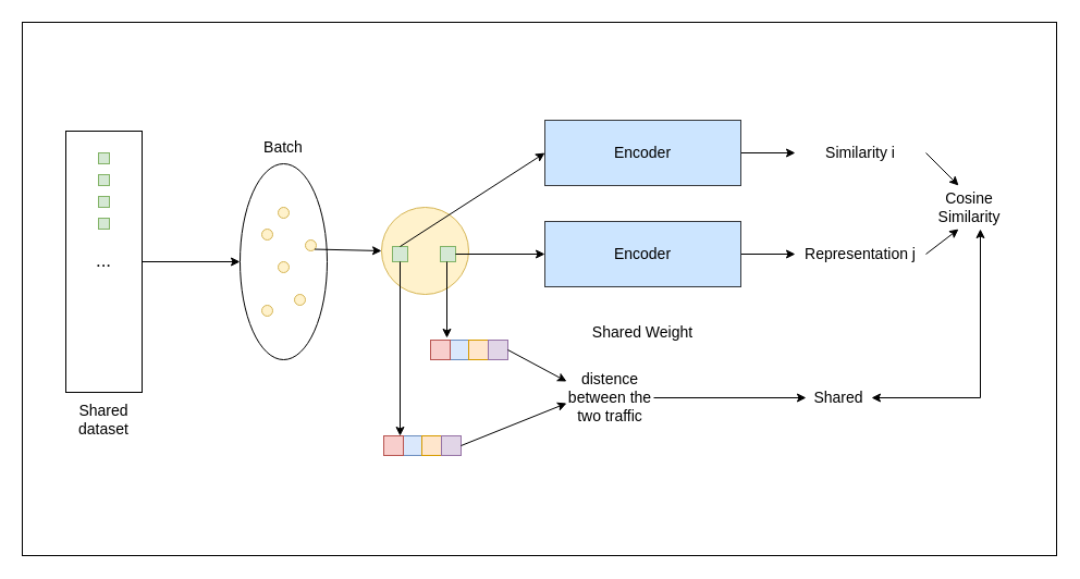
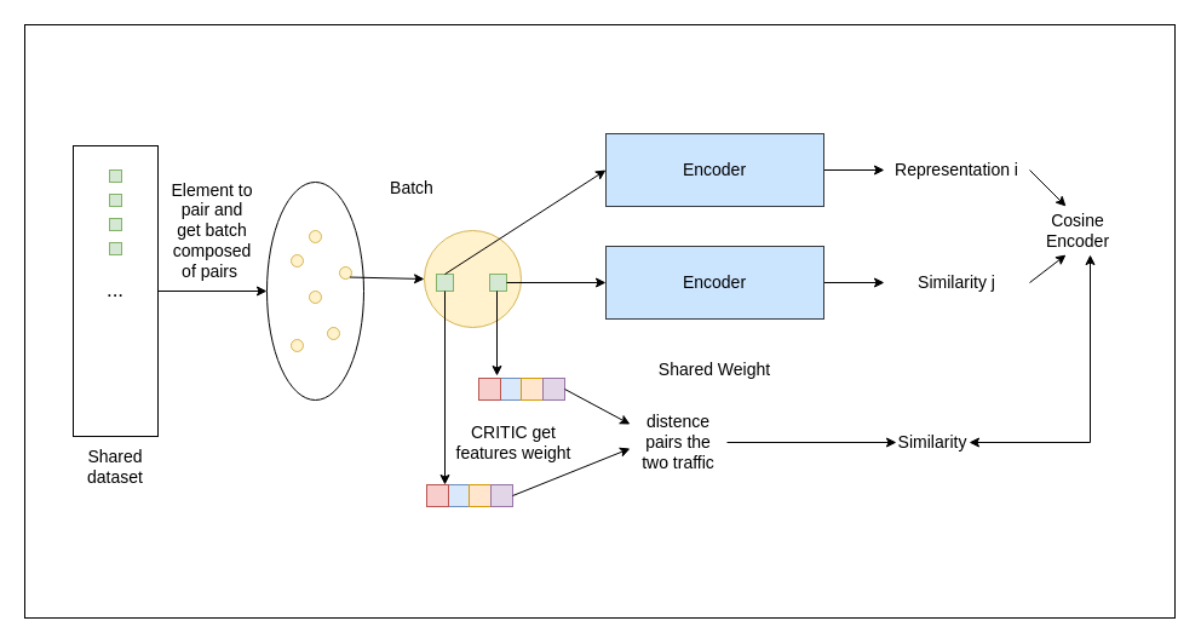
- <mxCell id="53" value="&lt;font style=&quot;font-size: 14px;&quot;&gt;Batch&lt;/font&gt;" style="text;html=1;strokeColor=none;fillColor=none;align=center;verticalAlign=middle;whiteSpace=wrap;rounded=0;" vertex="1" parent="1"><mxGeometry x="230" y="120" width="60" height="30" as="geometry" /></mxCell>
+ <mxCell id="53" value="&lt;font style=&quot;font-size: 14px;&quot;&gt;Batch&lt;/font&gt;" style="text;html=1;strokeColor=none;fillColor=none;align=center;verticalAlign=middle;whiteSpace=wrap;rounded=0;" vertex="1" parent="1"><mxGeometry x="310" y="140" width="60" height="30" as="geometry" /></mxCell>
- <mxCell id="47" value="&lt;font style=&quot;font-size: 14px;&quot;&gt;Similarity i&lt;/font&gt;" style="text;html=1;strokeColor=none;fillColor=none;align=center;verticalAlign=middle;whiteSpace=wrap;rounded=0;" vertex="1" parent="1"><mxGeometry x="730" y="125" width="120" height="30" as="geometry" /></mxCell>
+ <mxCell id="47" value="&lt;font style=&quot;font-size: 14px;&quot;&gt;Representation i&lt;/font&gt;" style="text;html=1;strokeColor=none;fillColor=none;align=center;verticalAlign=middle;whiteSpace=wrap;rounded=0;" vertex="1" parent="1"><mxGeometry x="730" y="125" width="120" height="30" as="geometry" /></mxCell>
+ <mxCell id="11" value="&lt;font style=&quot;font-size: 14px;&quot;&gt;Element to pair and get batch composed of pairs&amp;nbsp;&lt;/font&gt;" style="text;html=1;strokeColor=none;fillColor=none;align=center;verticalAlign=middle;whiteSpace=wrap;rounded=0;" vertex="1" parent="1"><mxGeometry x="140" y="140" width="70" height="100" as="geometry" /></mxCell>
- <mxCell id="49" value="&lt;font style=&quot;font-size: 14px;&quot;&gt;Cosine Similarity&lt;/font&gt;" style="text;html=1;strokeColor=none;fillColor=none;align=center;verticalAlign=middle;whiteSpace=wrap;rounded=0;" vertex="1" parent="1"><mxGeometry x="860" y="175" width="60" height="30" as="geometry" /></mxCell>
+ <mxCell id="49" value="&lt;font style=&quot;font-size: 14px;&quot;&gt;Cosine Encoder&lt;/font&gt;" style="text;html=1;strokeColor=none;fillColor=none;align=center;verticalAlign=middle;whiteSpace=wrap;rounded=0;" vertex="1" parent="1"><mxGeometry x="860" y="175" width="60" height="30" as="geometry" /></mxCell>
- <mxCell id="48" value="&lt;font style=&quot;font-size: 14px;&quot;&gt;Representation j&lt;/font&gt;" style="text;html=1;strokeColor=none;fillColor=none;align=center;verticalAlign=middle;whiteSpace=wrap;rounded=0;" vertex="1" parent="1"><mxGeometry x="730" y="218" width="120" height="30" as="geometry" /></mxCell>
+ <mxCell id="48" value="&lt;font style=&quot;font-size: 14px;&quot;&gt;Similarity j&lt;/font&gt;" style="text;html=1;strokeColor=none;fillColor=none;align=center;verticalAlign=middle;whiteSpace=wrap;rounded=0;" vertex="1" parent="1"><mxGeometry x="730" y="218" width="120" height="30" as="geometry" /></mxCell>
+ <mxCell id="34" value="&lt;font style=&quot;font-size: 14px;&quot;&gt;CRITIC get features weight&lt;/font&gt;" style="text;html=1;strokeColor=none;fillColor=none;align=center;verticalAlign=middle;whiteSpace=wrap;rounded=0;" vertex="1" parent="1"><mxGeometry x="374" y="350" width="100" height="30" as="geometry" /></mxCell>
- <mxCell id="37" value="&lt;font style=&quot;font-size: 14px;&quot;&gt;distence between the two traffic&lt;/font&gt;" style="text;html=1;strokeColor=none;fillColor=none;align=center;verticalAlign=middle;whiteSpace=wrap;rounded=0;" vertex="1" parent="1"><mxGeometry x="520" y="345" width="80" height="40" as="geometry" /></mxCell>
+ <mxCell id="37" value="&lt;font style=&quot;font-size: 14px;&quot;&gt;distence pairs the two traffic&lt;/font&gt;" style="text;html=1;strokeColor=none;fillColor=none;align=center;verticalAlign=middle;whiteSpace=wrap;rounded=0;" vertex="1" parent="1"><mxGeometry x="520" y="345" width="80" height="40" as="geometry" /></mxCell>
- <mxCell id="39" value="&lt;font style=&quot;font-size: 14px;&quot;&gt;Shared&lt;/font&gt;" style="text;html=1;strokeColor=none;fillColor=none;align=center;verticalAlign=middle;whiteSpace=wrap;rounded=0;" vertex="1" parent="1"><mxGeometry x="740" y="350" width="60" height="30" as="geometry" /></mxCell>
+ <mxCell id="39" value="&lt;font style=&quot;font-size: 14px;&quot;&gt;Similarity&lt;/font&gt;" style="text;html=1;strokeColor=none;fillColor=none;align=center;verticalAlign=middle;whiteSpace=wrap;rounded=0;" vertex="1" parent="1"><mxGeometry x="740" y="350" width="60" height="30" as="geometry" /></mxCell>
